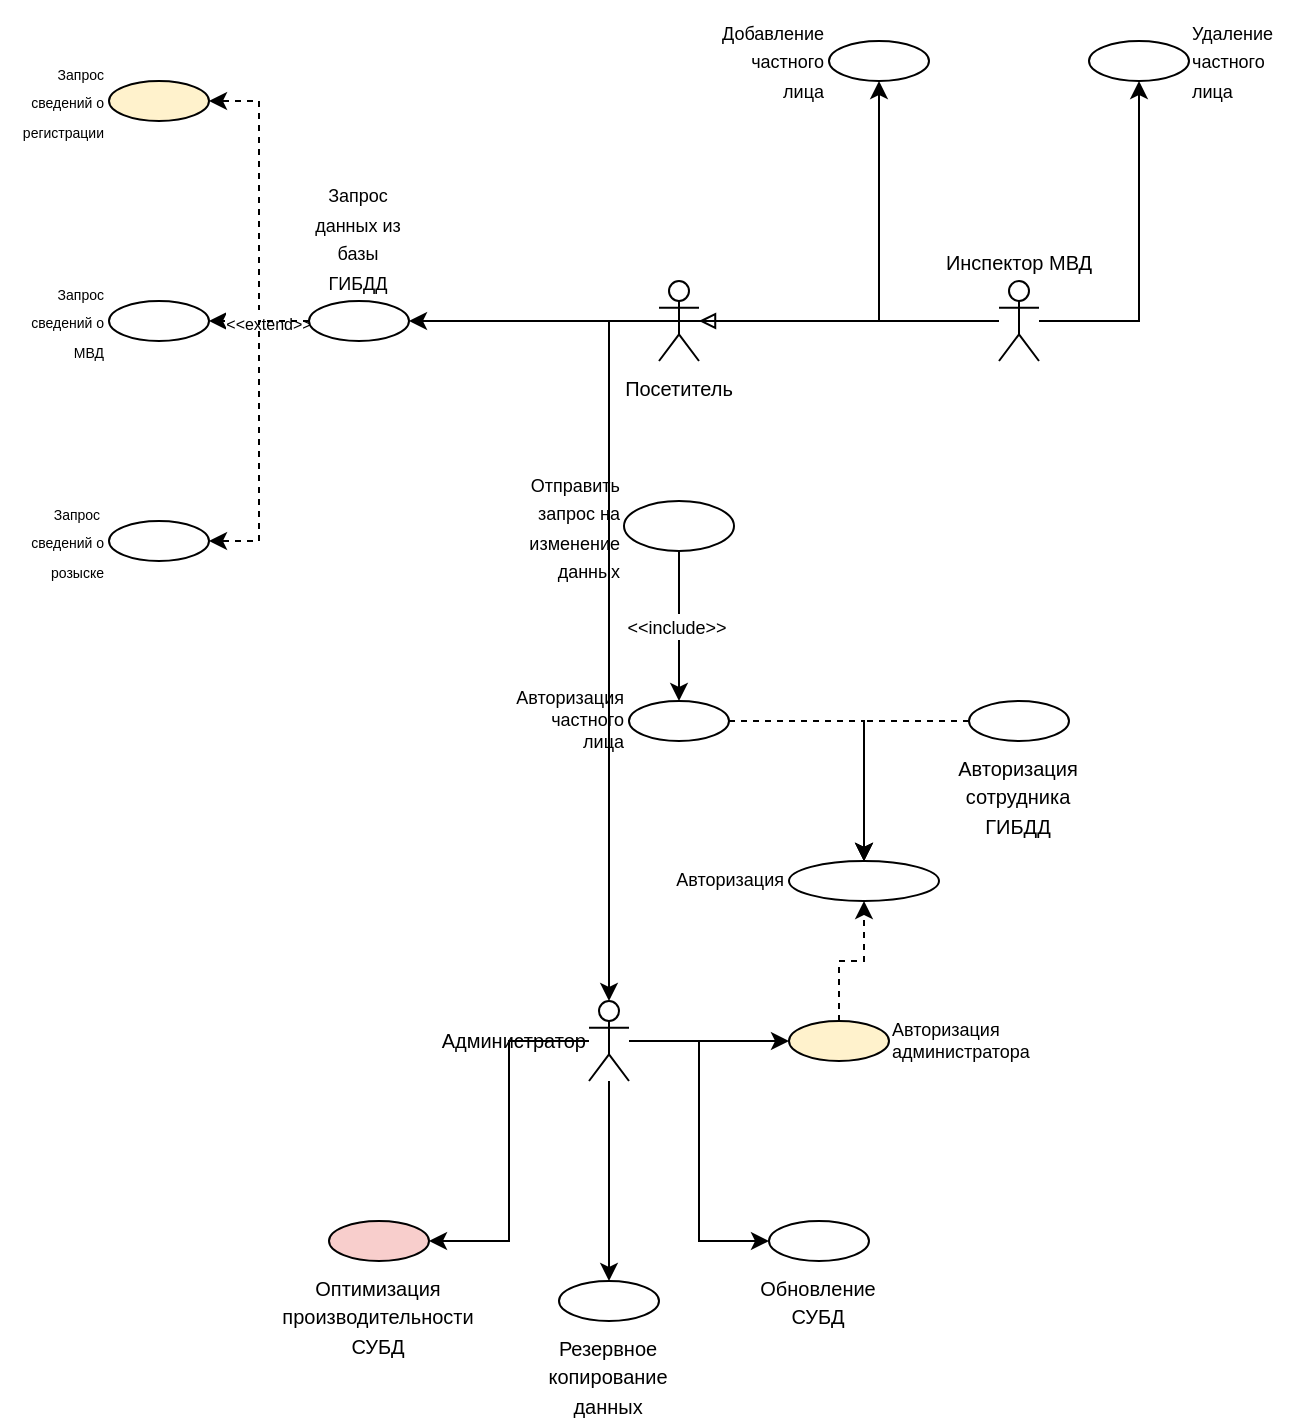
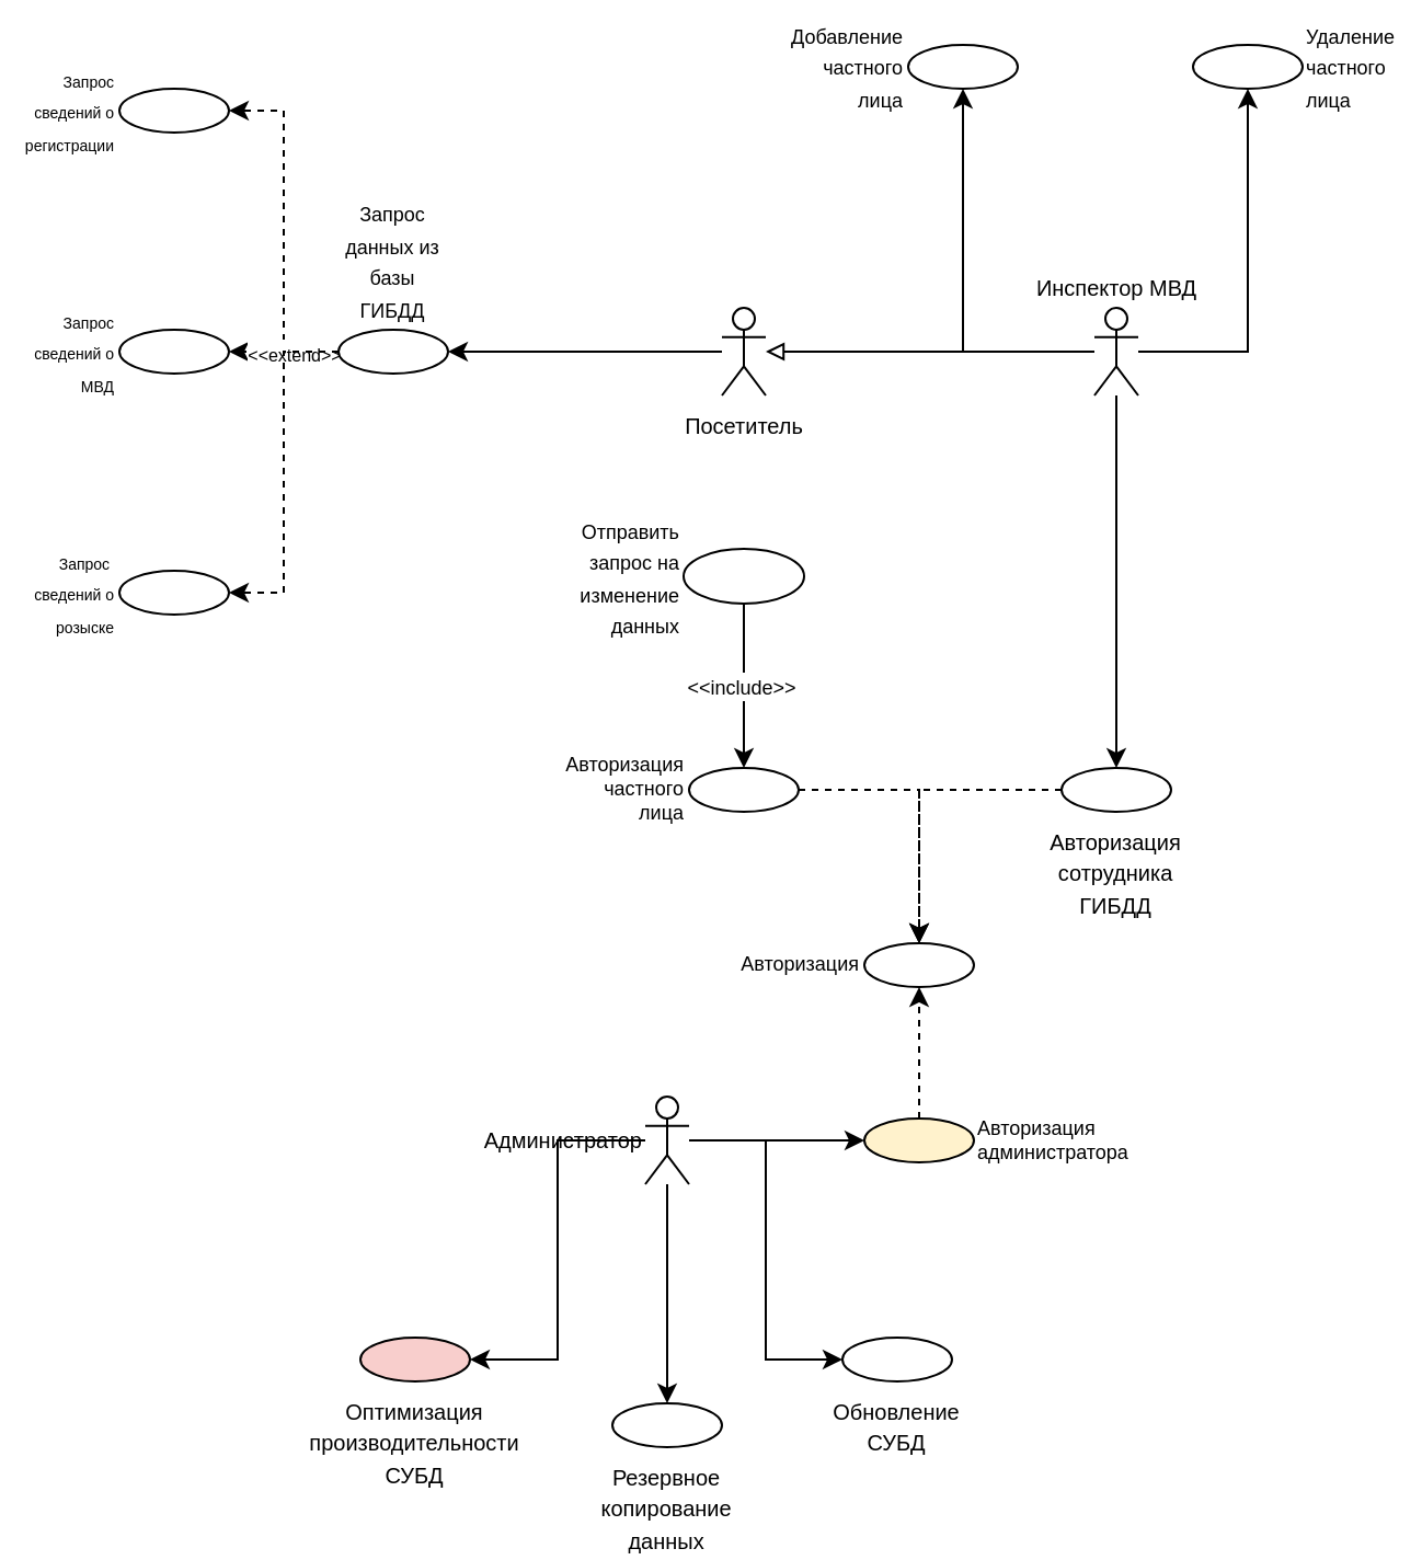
- <mxCell id="24" value="&lt;font style=&quot;font-size: 7px;&quot;&gt;Запрос сведений о регистрации&lt;/font&gt;" style="ellipse;whiteSpace=wrap;html=1;labelPosition=left;verticalLabelPosition=middle;align=right;verticalAlign=middle;fillColor=#fff2cc;" vertex="1" parent="1"><mxGeometry x="20" y="40" width="50" height="20" as="geometry" /></mxCell>
+ <mxCell id="24" value="&lt;font style=&quot;font-size: 7px;&quot;&gt;Запрос сведений о регистрации&lt;/font&gt;" style="ellipse;whiteSpace=wrap;html=1;labelPosition=left;verticalLabelPosition=middle;align=right;verticalAlign=middle;" vertex="1" parent="1"><mxGeometry x="20" y="40" width="50" height="20" as="geometry" /></mxCell>
- <mxCell id="2" value="" style="edgeStyle=orthogonalEdgeStyle;rounded=0;orthogonalLoop=1;jettySize=auto;html=1;" edge="1" parent="1" source="6" target="13"><mxGeometry relative="1" as="geometry" /></mxCell>
+ <mxCell id="2" value="" style="edgeStyle=orthogonalEdgeStyle;rounded=0;orthogonalLoop=1;jettySize=auto;html=1;" edge="1" parent="1" source="6" target="17"><mxGeometry relative="1" as="geometry" /></mxCell>
- <mxCell id="14" value="&lt;font style=&quot;font-size: 9px;&quot;&gt;Авторизация&lt;/font&gt;" style="ellipse;whiteSpace=wrap;html=1;labelPosition=left;verticalLabelPosition=middle;align=right;verticalAlign=middle;fontSize=9;labelBorderColor=none;" vertex="1" parent="1"><mxGeometry x="360" y="430" width="75" height="20" as="geometry" /></mxCell>
+ <mxCell id="14" value="&lt;font style=&quot;font-size: 9px;&quot;&gt;Авторизация&lt;/font&gt;" style="ellipse;whiteSpace=wrap;html=1;labelPosition=left;verticalLabelPosition=middle;align=right;verticalAlign=middle;fontSize=9;labelBorderColor=none;" vertex="1" parent="1"><mxGeometry x="360" y="430" width="50" height="20" as="geometry" /></mxCell>
